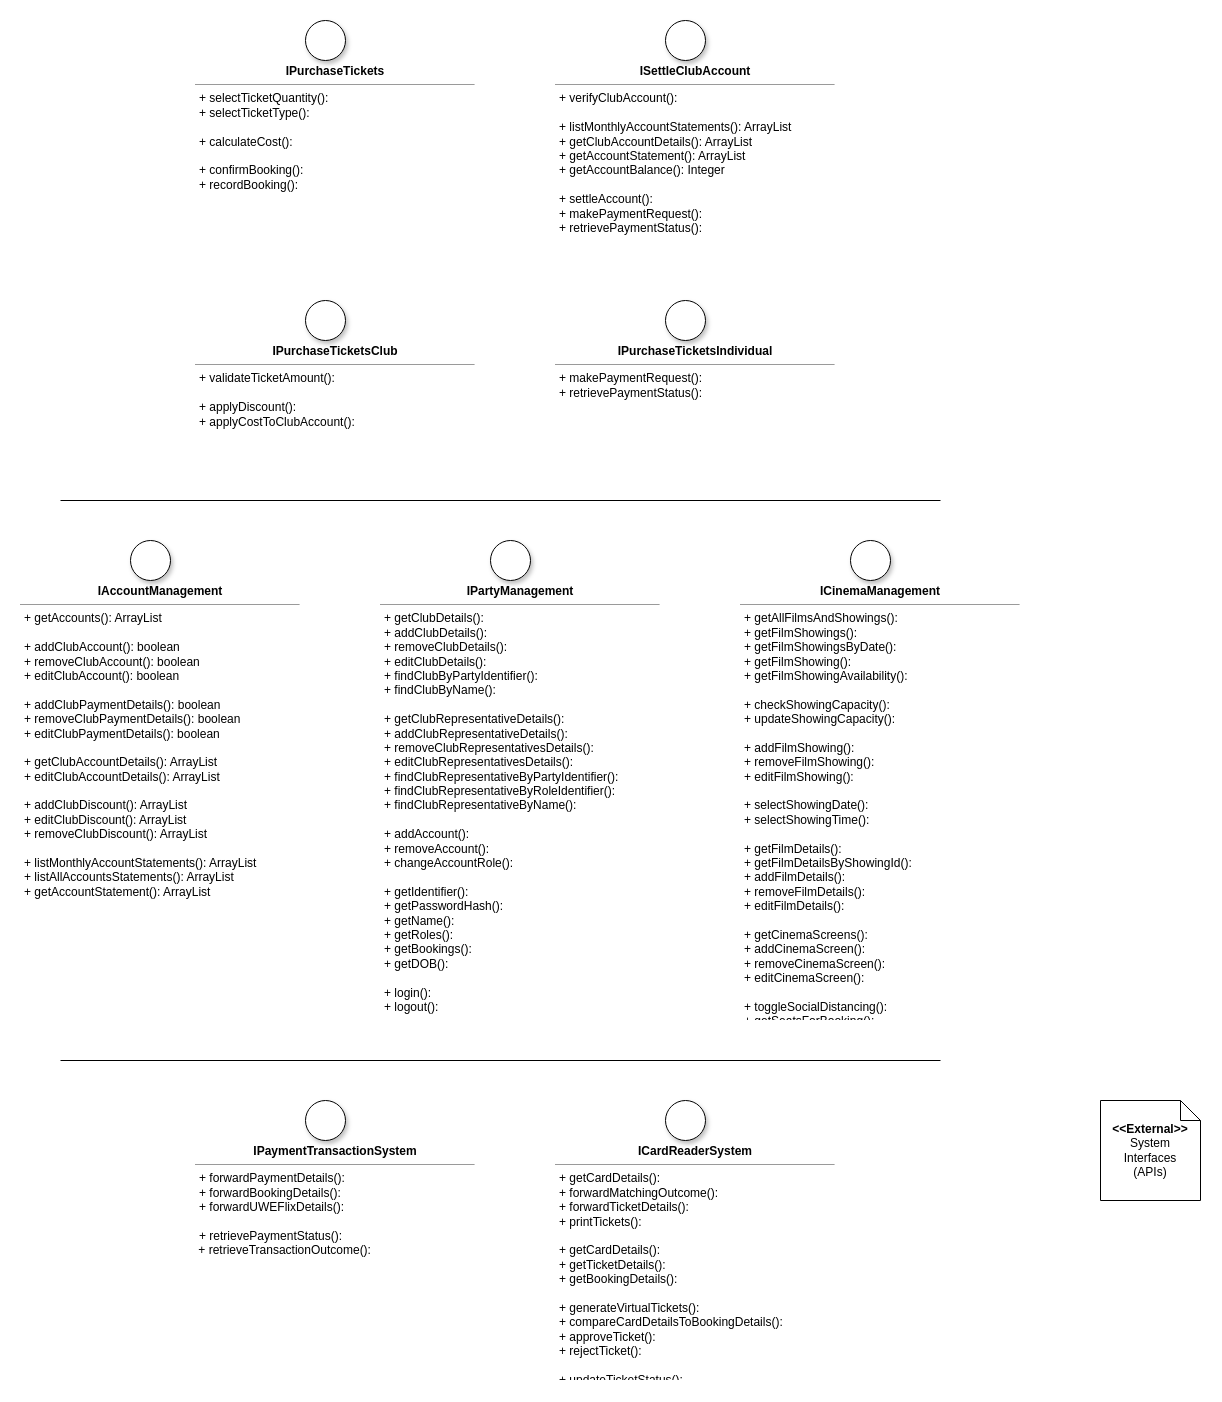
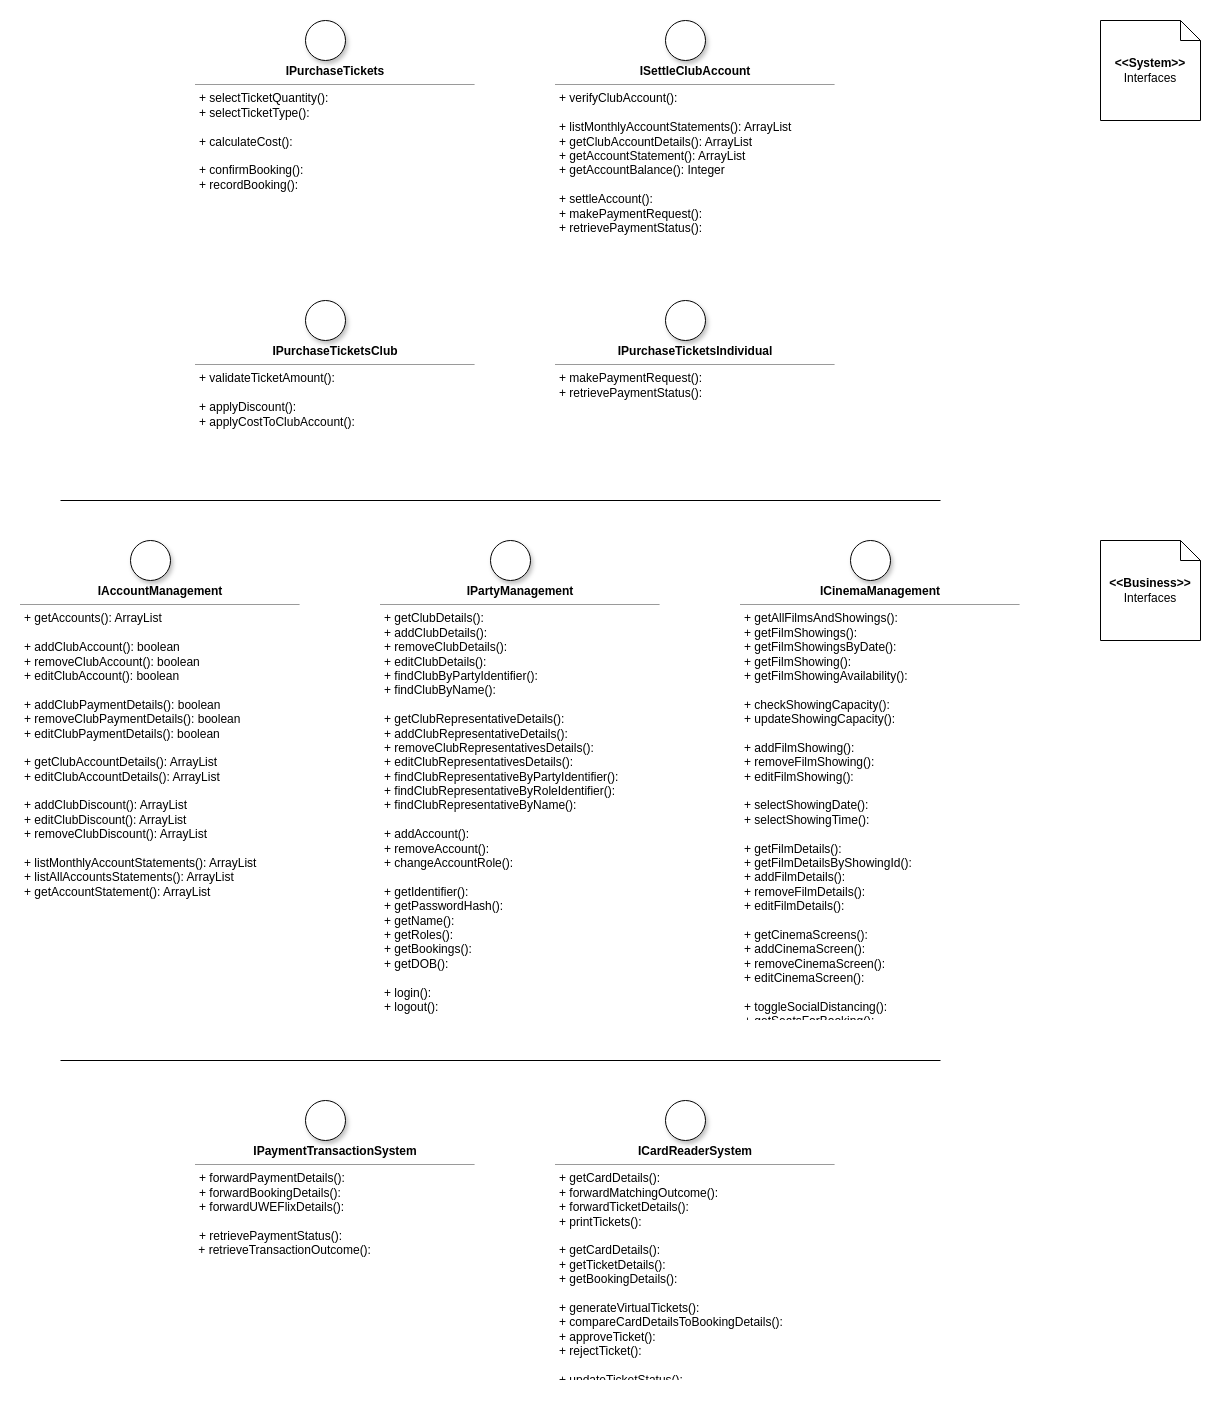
+ <mxCell id="10" value="&lt;b&gt;&amp;lt;&amp;lt;System&amp;gt;&amp;gt;&lt;/b&gt;&lt;br&gt;&lt;span&gt;Interfaces&lt;/span&gt;" style="shape=note;size=20;whiteSpace=wrap;html=1;" parent="1" vertex="1"><mxGeometry x="1100" y="20" width="100" height="100" as="geometry" /></mxCell>
+ <mxCell id="3" value="&lt;b&gt;&amp;lt;&amp;lt;Business&amp;gt;&amp;gt;&lt;/b&gt;&lt;br&gt;&lt;span&gt;Interfaces&lt;/span&gt;" style="shape=note;size=20;whiteSpace=wrap;html=1;" parent="1" vertex="1"><mxGeometry x="1100" y="540" width="100" height="100" as="geometry" /></mxCell>
- <mxCell id="15" value="&lt;b&gt;&amp;lt;&amp;lt;External&amp;gt;&amp;gt;&lt;/b&gt;&lt;br&gt;&lt;span&gt;System&lt;br&gt;Interfaces&lt;br&gt;(APIs)&lt;br&gt;&lt;/span&gt;" style="shape=note;size=20;whiteSpace=wrap;html=1;" parent="1" vertex="1"><mxGeometry x="1100" y="1100" width="100" height="100" as="geometry" /></mxCell>
